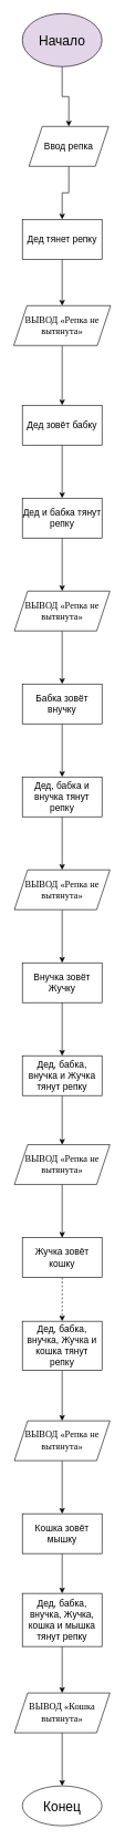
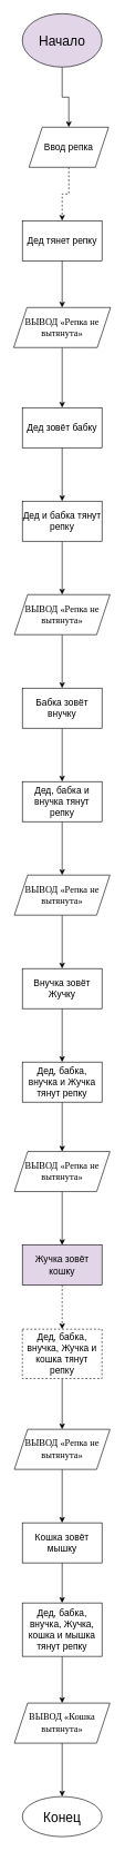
- <mxCell id="4" value="" style="edgeStyle=orthogonalEdgeStyle;rounded=0;orthogonalLoop=1;jettySize=auto;html=1;" edge="1" parent="1" source="5" target="7"><mxGeometry relative="1" as="geometry" /></mxCell>
+ <mxCell id="4" value="" style="edgeStyle=orthogonalEdgeStyle;rounded=0;orthogonalLoop=1;jettySize=auto;html=1;dashed=1;" edge="1" parent="1" source="5" target="7"><mxGeometry relative="1" as="geometry" /></mxCell>
- <mxCell id="29" value="&lt;font style=&quot;font-size: 14px&quot;&gt;Жучка зовёт кошку&lt;/font&gt;" style="whiteSpace=wrap;html=1;" vertex="1" parent="1"><mxGeometry x="33" y="1864" width="120" height="60" as="geometry" /></mxCell>
+ <mxCell id="29" value="&lt;font style=&quot;font-size: 14px&quot;&gt;Жучка зовёт кошку&lt;/font&gt;" style="whiteSpace=wrap;html=1;fillColor=#e1d5e7;" vertex="1" parent="1"><mxGeometry x="33" y="1864" width="120" height="60" as="geometry" /></mxCell>
- <mxCell id="31" value="&lt;font style=&quot;font-size: 14px&quot;&gt;Дед, бабка, внучка, Жучка и кошка тянут репку&lt;/font&gt;" style="whiteSpace=wrap;html=1;" vertex="1" parent="1"><mxGeometry x="33" y="1990" width="120" height="74" as="geometry" /></mxCell>
+ <mxCell id="31" value="&lt;font style=&quot;font-size: 14px&quot;&gt;Дед, бабка, внучка, Жучка и кошка тянут репку&lt;/font&gt;" style="whiteSpace=wrap;html=1;dashed=1;" vertex="1" parent="1"><mxGeometry x="33" y="1990" width="120" height="74" as="geometry" /></mxCell>
